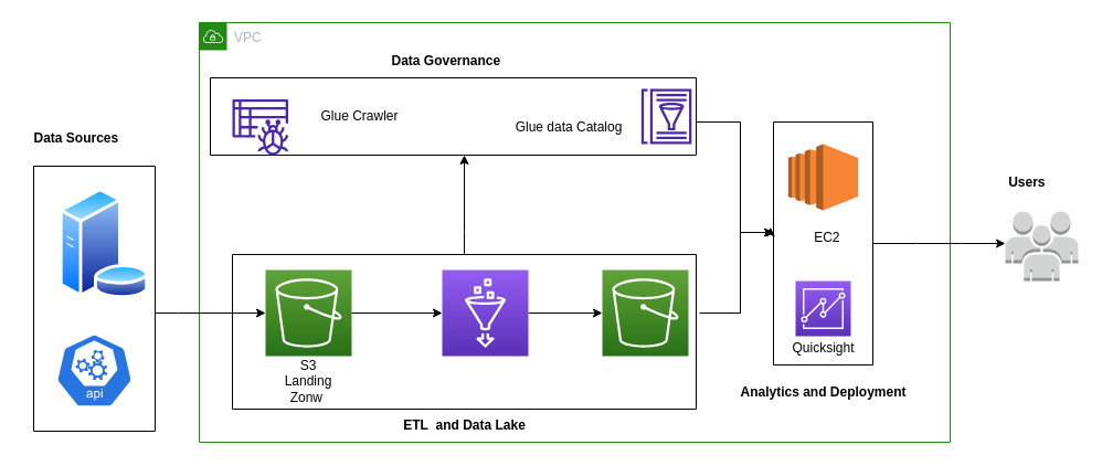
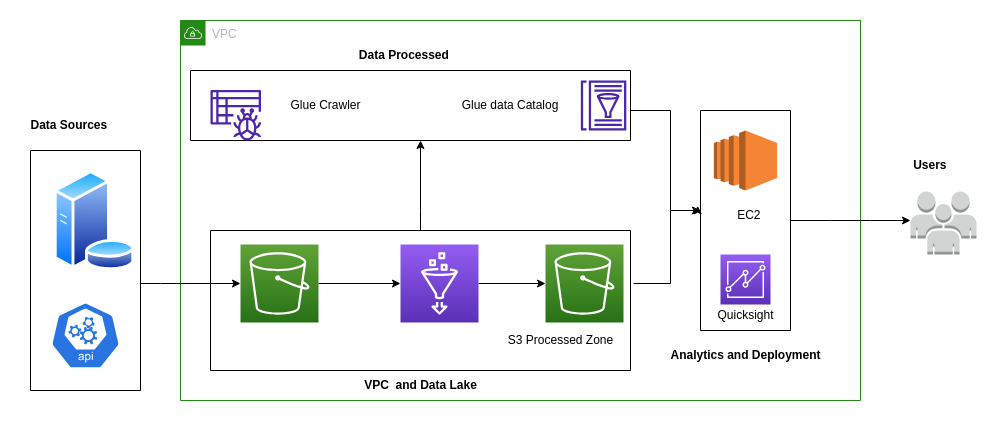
- <mxCell id="9" value="&lt;b&gt;Data Governance&amp;nbsp;&lt;/b&gt;" style="text;html=1;align=center;verticalAlign=middle;resizable=0;points=[];autosize=1;strokeColor=none;fillColor=none;" vertex="1" parent="2"><mxGeometry x="160" y="20" width="130" height="30" as="geometry" /></mxCell>
+ <mxCell id="9" value="&lt;b&gt;Data Processed&amp;nbsp;&lt;/b&gt;" style="text;html=1;align=center;verticalAlign=middle;resizable=0;points=[];autosize=1;strokeColor=none;fillColor=none;" vertex="1" parent="2"><mxGeometry x="160" y="20" width="130" height="30" as="geometry" /></mxCell>
- <mxCell id="8" value="Glue data Catalog" style="text;html=1;strokeColor=none;fillColor=none;align=center;verticalAlign=middle;whiteSpace=wrap;rounded=0;" vertex="1" parent="4"><mxGeometry x="275" y="30" width="100" height="30" as="geometry" /></mxCell>
+ <mxCell id="8" value="Glue data Catalog" style="text;html=1;strokeColor=none;fillColor=none;align=center;verticalAlign=middle;whiteSpace=wrap;rounded=0;" vertex="1" parent="4"><mxGeometry x="270" y="20" width="100" height="30" as="geometry" /></mxCell>
+ <mxCell id="29" value="S3 Processed Zone" style="text;html=1;align=center;verticalAlign=middle;resizable=0;points=[];autosize=1;strokeColor=none;fillColor=none;" vertex="1" parent="1"><mxGeometry x="495" y="325" width="130" height="30" as="geometry" /></mxCell>
- <mxCell id="24" value="S3 Landing Zonw&amp;nbsp;" style="text;html=1;strokeColor=none;fillColor=none;align=center;verticalAlign=middle;whiteSpace=wrap;rounded=0;" vertex="1" parent="22"><mxGeometry x="39" y="100" width="60" height="30" as="geometry" /></mxCell>
- <mxCell id="10" value="&lt;b&gt;ETL&amp;nbsp; and Data Lake&lt;/b&gt;" style="text;html=1;align=center;verticalAlign=middle;resizable=0;points=[];autosize=1;strokeColor=none;fillColor=none;" vertex="1" parent="2"><mxGeometry x="175" y="350" width="130" height="30" as="geometry" /></mxCell>
+ <mxCell id="10" value="&lt;b&gt;VPC&amp;nbsp; and Data Lake&lt;/b&gt;" style="text;html=1;align=center;verticalAlign=middle;resizable=0;points=[];autosize=1;strokeColor=none;fillColor=none;" vertex="1" parent="2"><mxGeometry x="175" y="350" width="130" height="30" as="geometry" /></mxCell>
